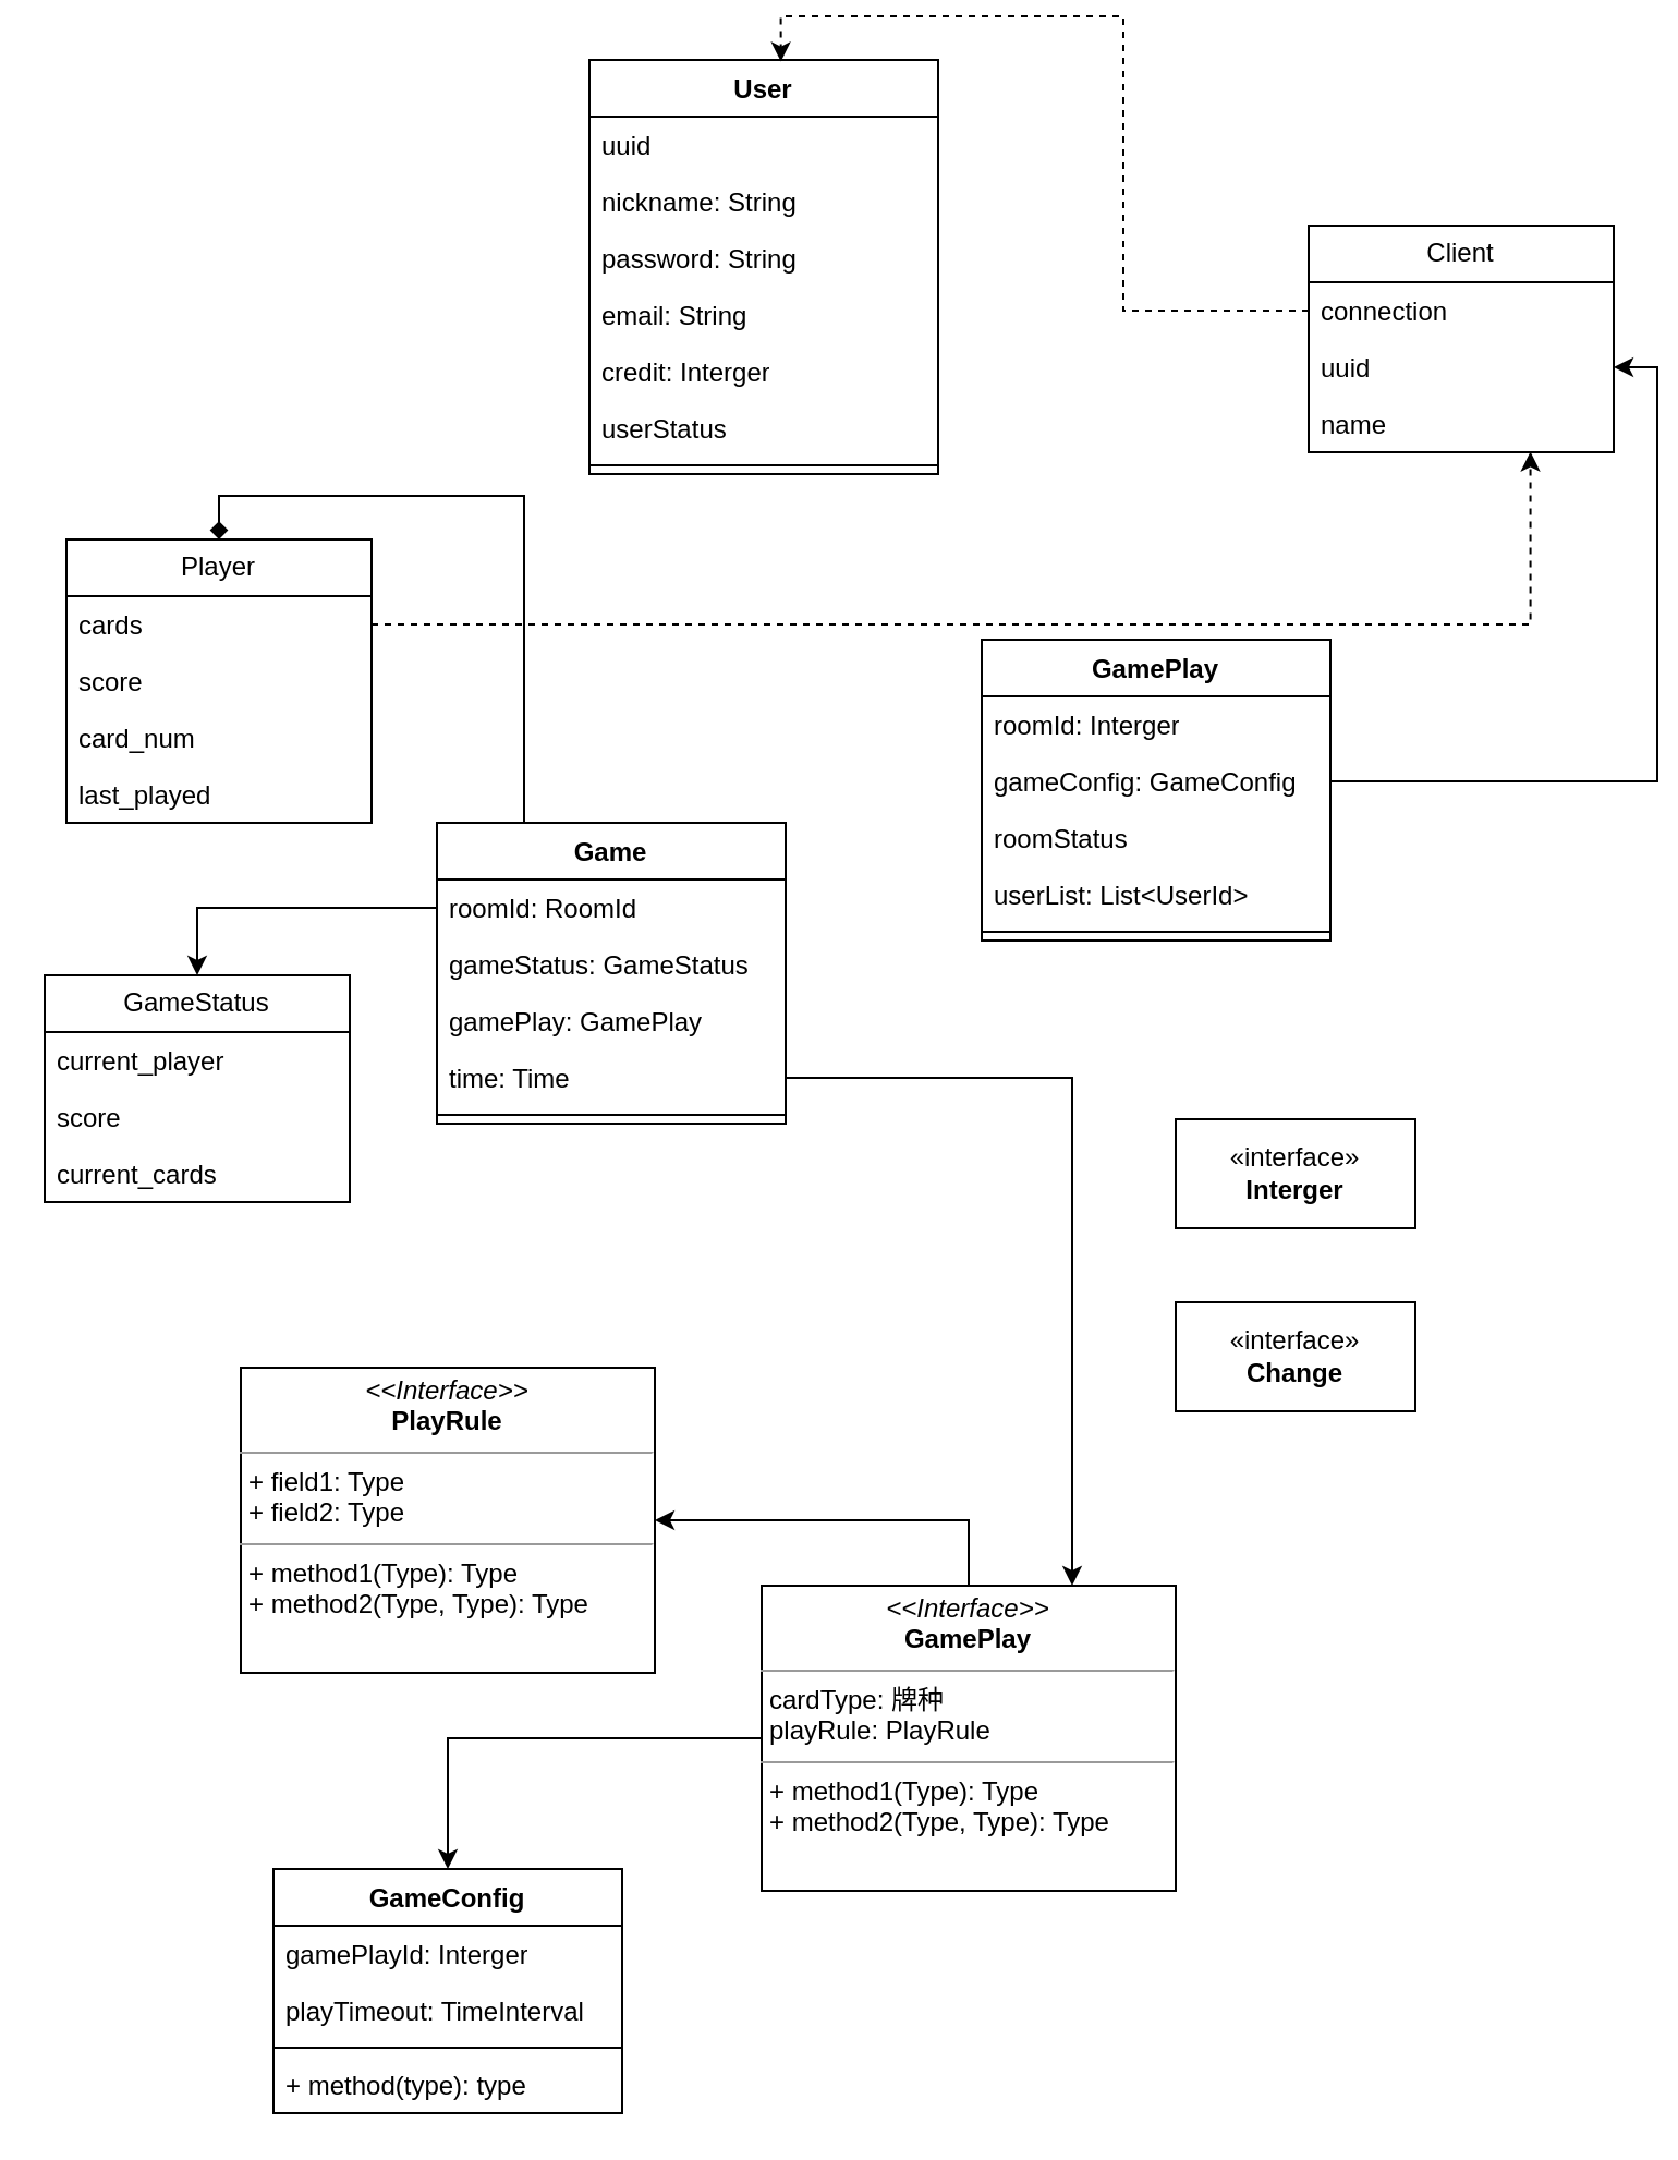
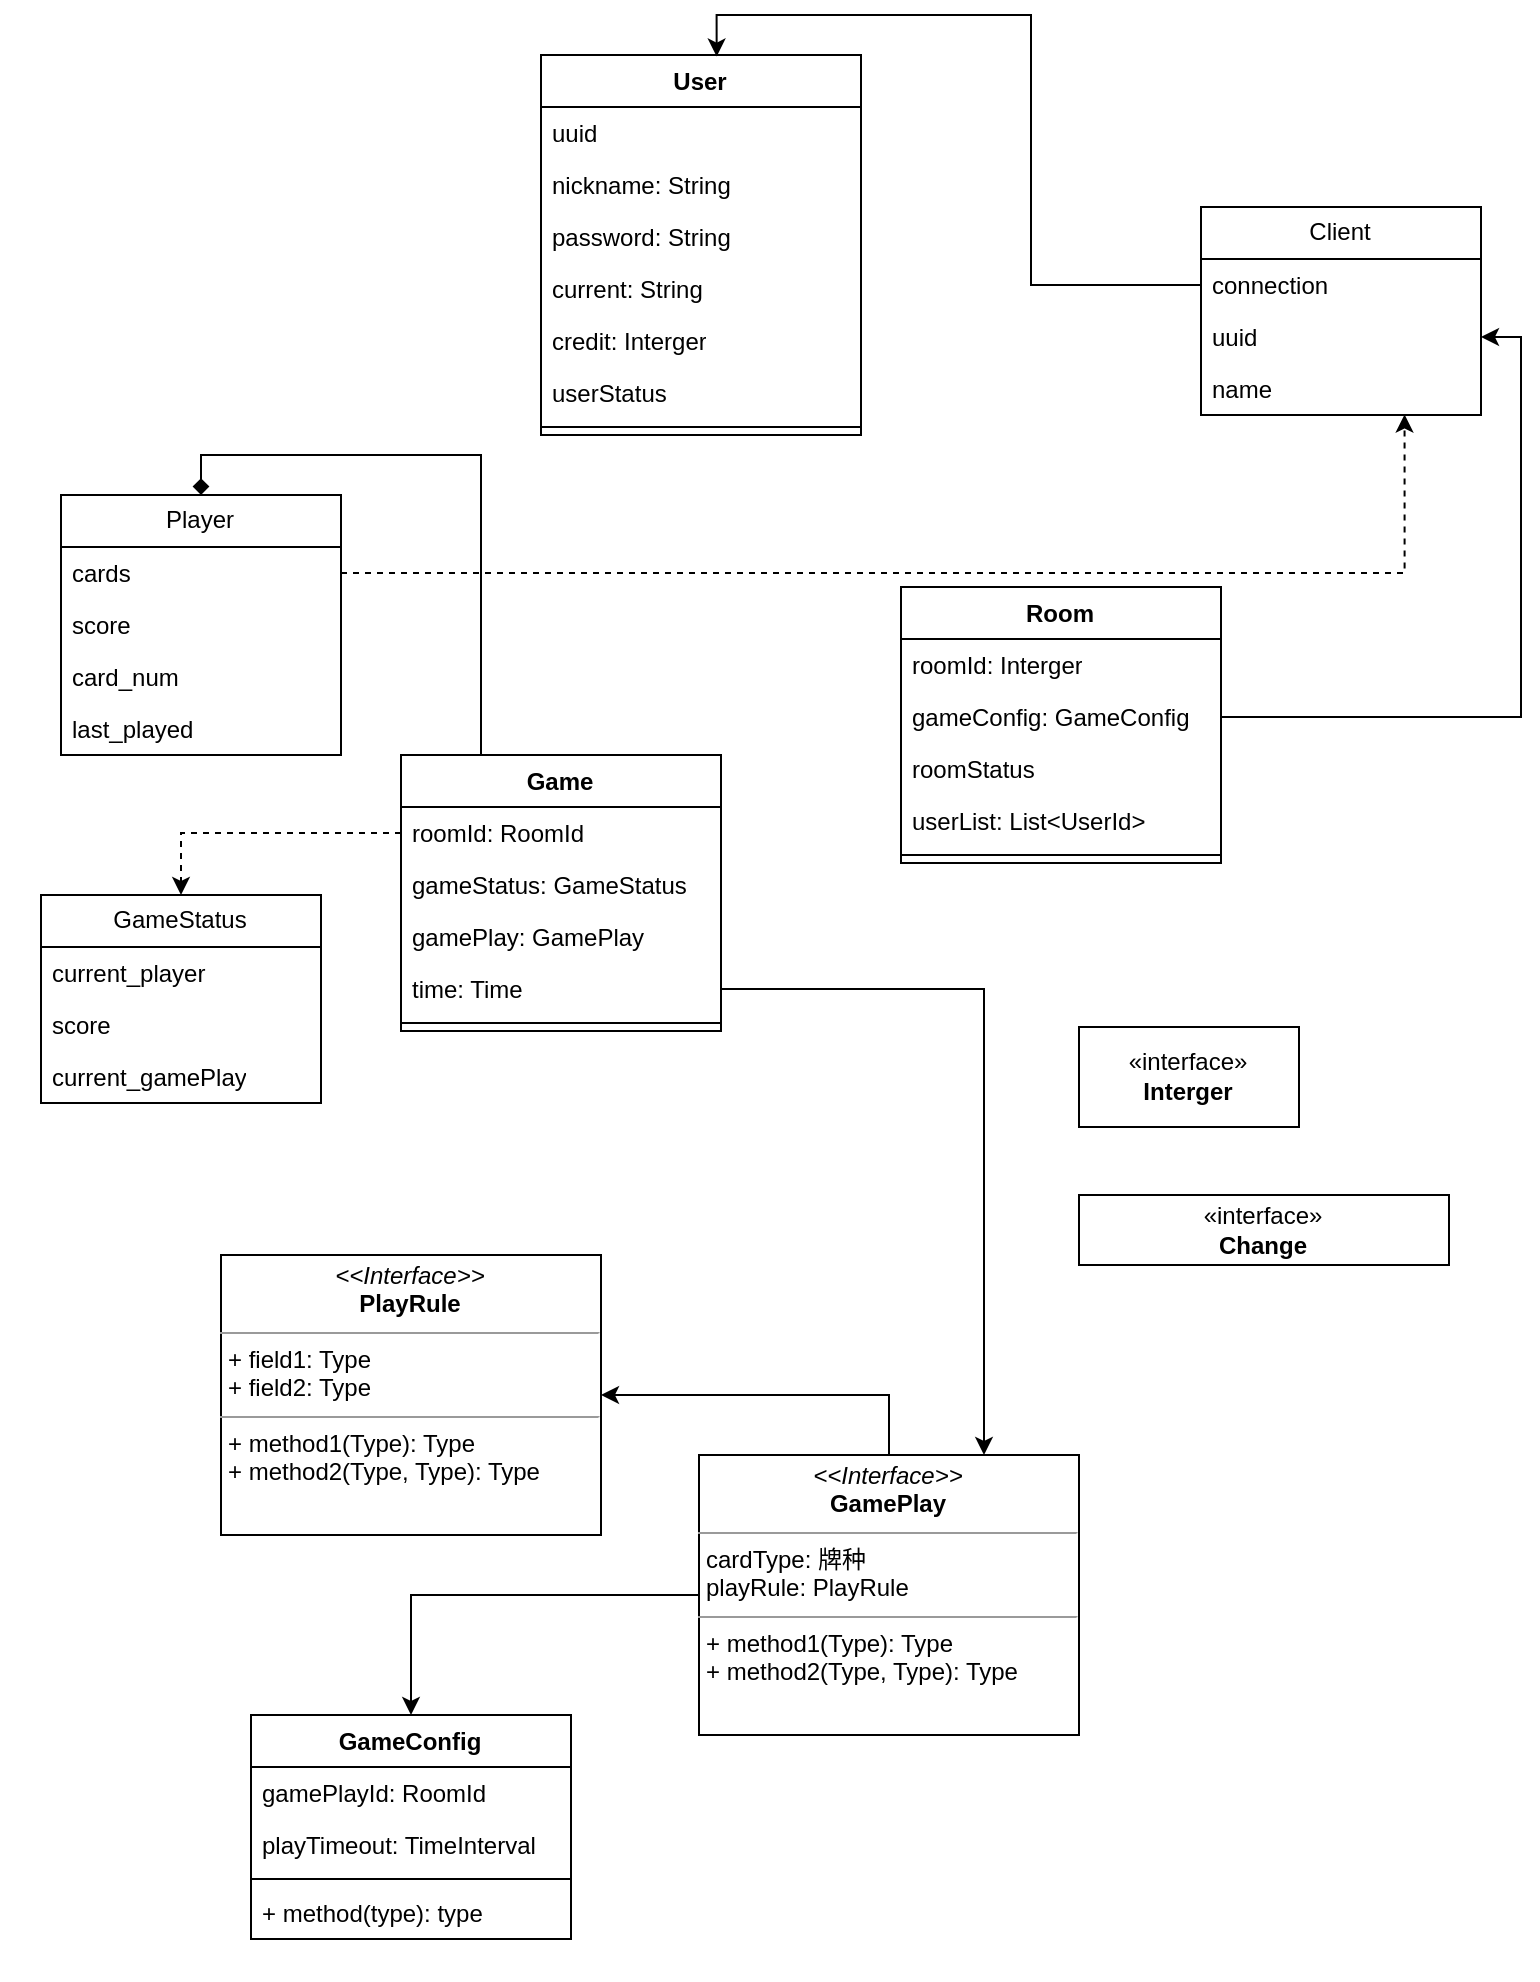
- <mxCell id="42" style="edgeStyle=orthogonalEdgeStyle;rounded=0;orthogonalLoop=1;jettySize=auto;html=1;exitX=0;exitY=0.5;exitDx=0;exitDy=0;entryX=0.549;entryY=0.004;entryDx=0;entryDy=0;entryPerimeter=0;dashed=1;" edge="1" parent="1" source="39" target="2"><mxGeometry relative="1" as="geometry" /></mxCell>
+ <mxCell id="42" style="edgeStyle=orthogonalEdgeStyle;rounded=0;orthogonalLoop=1;jettySize=auto;html=1;exitX=0;exitY=0.5;exitDx=0;exitDy=0;entryX=0.549;entryY=0.004;entryDx=0;entryDy=0;entryPerimeter=0;" edge="1" parent="1" source="39" target="2"><mxGeometry relative="1" as="geometry" /></mxCell>
- <mxCell id="6" value="email: String" style="text;strokeColor=none;fillColor=none;align=left;verticalAlign=top;spacingLeft=4;spacingRight=4;overflow=hidden;rotatable=0;points=[[0,0.5],[1,0.5]];portConstraint=eastwest;whiteSpace=wrap;html=1;" parent="2" vertex="1"><mxGeometry y="104" width="160" height="26" as="geometry" /></mxCell>
+ <mxCell id="6" value="current: String" style="text;strokeColor=none;fillColor=none;align=left;verticalAlign=top;spacingLeft=4;spacingRight=4;overflow=hidden;rotatable=0;points=[[0,0.5],[1,0.5]];portConstraint=eastwest;whiteSpace=wrap;html=1;" parent="2" vertex="1"><mxGeometry y="104" width="160" height="26" as="geometry" /></mxCell>
- <mxCell id="10" value="GamePlay" style="swimlane;fontStyle=1;align=center;verticalAlign=top;childLayout=stackLayout;horizontal=1;startSize=26;horizontalStack=0;resizeParent=1;resizeParentMax=0;resizeLast=0;collapsible=1;marginBottom=0;whiteSpace=wrap;html=1;" parent="1" vertex="1"><mxGeometry x="450" y="286" width="160" height="138" as="geometry" /></mxCell>
+ <mxCell id="10" value="Room" style="swimlane;fontStyle=1;align=center;verticalAlign=top;childLayout=stackLayout;horizontal=1;startSize=26;horizontalStack=0;resizeParent=1;resizeParentMax=0;resizeLast=0;collapsible=1;marginBottom=0;whiteSpace=wrap;html=1;" parent="1" vertex="1"><mxGeometry x="450" y="286" width="160" height="138" as="geometry" /></mxCell>
- <mxCell id="37" style="edgeStyle=orthogonalEdgeStyle;rounded=0;orthogonalLoop=1;jettySize=auto;html=1;exitX=0;exitY=0.5;exitDx=0;exitDy=0;entryX=0.5;entryY=0;entryDx=0;entryDy=0;" edge="1" parent="1" source="18" target="33"><mxGeometry relative="1" as="geometry" /></mxCell>
+ <mxCell id="37" style="edgeStyle=orthogonalEdgeStyle;rounded=0;orthogonalLoop=1;jettySize=auto;html=1;exitX=0;exitY=0.5;exitDx=0;exitDy=0;entryX=0.5;entryY=0;entryDx=0;entryDy=0;dashed=1;" edge="1" parent="1" source="18" target="33"><mxGeometry relative="1" as="geometry" /></mxCell>
- <mxCell id="36" value="current_cards" style="text;strokeColor=none;fillColor=none;align=left;verticalAlign=top;spacingLeft=4;spacingRight=4;overflow=hidden;rotatable=0;points=[[0,0.5],[1,0.5]];portConstraint=eastwest;whiteSpace=wrap;html=1;" vertex="1" parent="33"><mxGeometry y="78" width="140" height="26" as="geometry" /></mxCell>
+ <mxCell id="36" value="current_gamePlay" style="text;strokeColor=none;fillColor=none;align=left;verticalAlign=top;spacingLeft=4;spacingRight=4;overflow=hidden;rotatable=0;points=[[0,0.5],[1,0.5]];portConstraint=eastwest;whiteSpace=wrap;html=1;" vertex="1" parent="33"><mxGeometry y="78" width="140" height="26" as="geometry" /></mxCell>
- <mxCell id="51" value="«interface»&lt;br&gt;&lt;b&gt;Change&lt;/b&gt;" style="html=1;whiteSpace=wrap;" vertex="1" parent="1"><mxGeometry x="539" y="590" width="110" height="50" as="geometry" /></mxCell>
+ <mxCell id="51" value="«interface»&lt;br&gt;&lt;b&gt;Change&lt;/b&gt;" style="html=1;whiteSpace=wrap;" vertex="1" parent="1"><mxGeometry x="539" y="590" width="185" height="35" as="geometry" /></mxCell>
- <mxCell id="24" value="gamePlayId: Interger" style="text;strokeColor=none;fillColor=none;align=left;verticalAlign=top;spacingLeft=4;spacingRight=4;overflow=hidden;rotatable=0;points=[[0,0.5],[1,0.5]];portConstraint=eastwest;whiteSpace=wrap;html=1;" parent="23" vertex="1"><mxGeometry y="26" width="160" height="26" as="geometry" /></mxCell>
+ <mxCell id="24" value="gamePlayId: RoomId" style="text;strokeColor=none;fillColor=none;align=left;verticalAlign=top;spacingLeft=4;spacingRight=4;overflow=hidden;rotatable=0;points=[[0,0.5],[1,0.5]];portConstraint=eastwest;whiteSpace=wrap;html=1;" parent="23" vertex="1"><mxGeometry y="26" width="160" height="26" as="geometry" /></mxCell>
